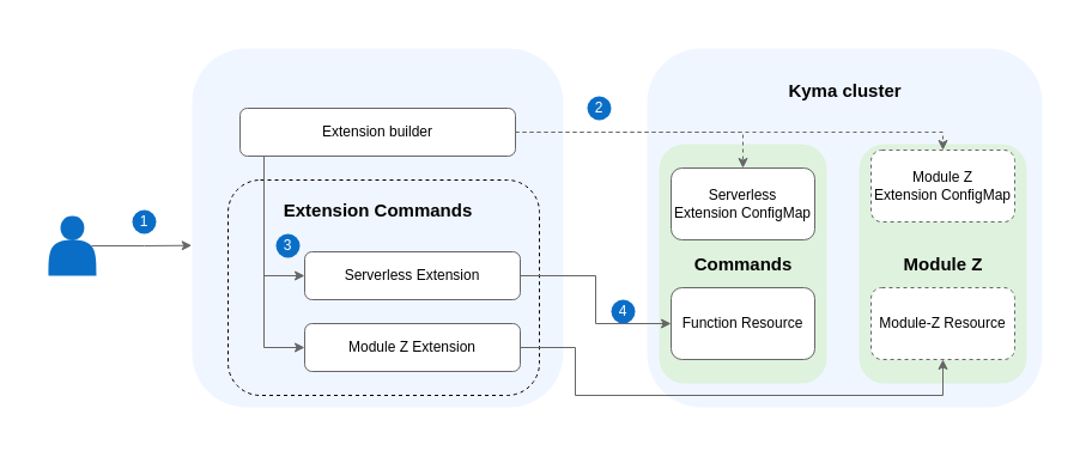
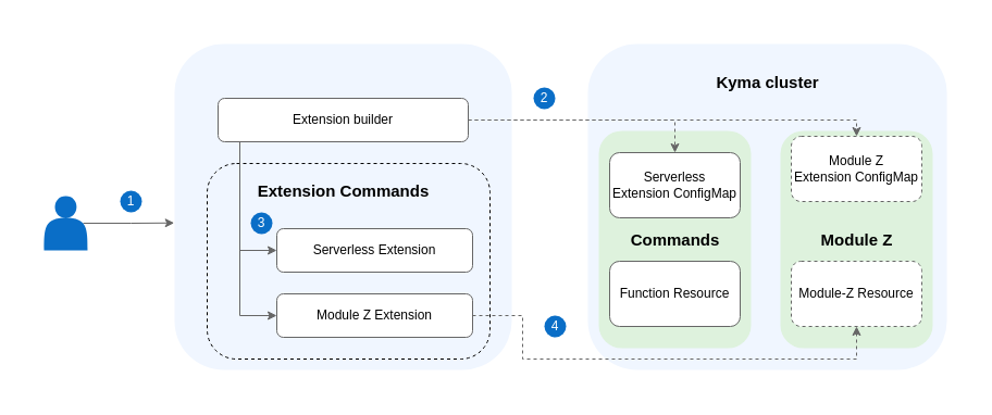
- <mxCell id="24" style="edgeStyle=orthogonalEdgeStyle;rounded=0;orthogonalLoop=1;jettySize=auto;html=1;exitX=1;exitY=0.5;exitDx=0;exitDy=0;entryX=0;entryY=0.5;entryDx=0;entryDy=0;strokeColor=#666666;" edge="1" parent="2" source="13" target="22"><mxGeometry relative="1" as="geometry" /></mxCell>
- <mxCell id="19" value="4" style="ellipse;whiteSpace=wrap;html=1;aspect=fixed;strokeColor=none;fillColor=#0A6EC7;fontColor=#FFFFFF;labelBackgroundColor=none;" vertex="1" parent="2"><mxGeometry x="490" y="230" width="20" height="20" as="geometry" /></mxCell>
+ <mxCell id="19" value="4" style="ellipse;whiteSpace=wrap;html=1;aspect=fixed;strokeColor=none;fillColor=#0A6EC7;fontColor=#FFFFFF;labelBackgroundColor=none;" vertex="1" parent="2"><mxGeometry x="480" y="270" width="20" height="20" as="geometry" /></mxCell>
- <mxCell id="30" style="edgeStyle=orthogonalEdgeStyle;rounded=0;orthogonalLoop=1;jettySize=auto;html=1;exitX=1;exitY=0.5;exitDx=0;exitDy=0;entryX=0.5;entryY=1;entryDx=0;entryDy=0;strokeColor=#666666;" edge="1" parent="2" source="14" target="29"><mxGeometry relative="1" as="geometry"><Array as="points"><mxPoint x="460" y="270" /><mxPoint x="460" y="310" /><mxPoint x="767" y="310" /></Array></mxGeometry></mxCell>
+ <mxCell id="30" style="edgeStyle=orthogonalEdgeStyle;rounded=0;orthogonalLoop=1;jettySize=auto;html=1;exitX=1;exitY=0.5;exitDx=0;exitDy=0;entryX=0.5;entryY=1;entryDx=0;entryDy=0;strokeColor=#666666;dashed=1;" edge="1" parent="2" source="14" target="29"><mxGeometry relative="1" as="geometry"><Array as="points"><mxPoint x="460" y="270" /><mxPoint x="460" y="310" /><mxPoint x="767" y="310" /></Array></mxGeometry></mxCell>
